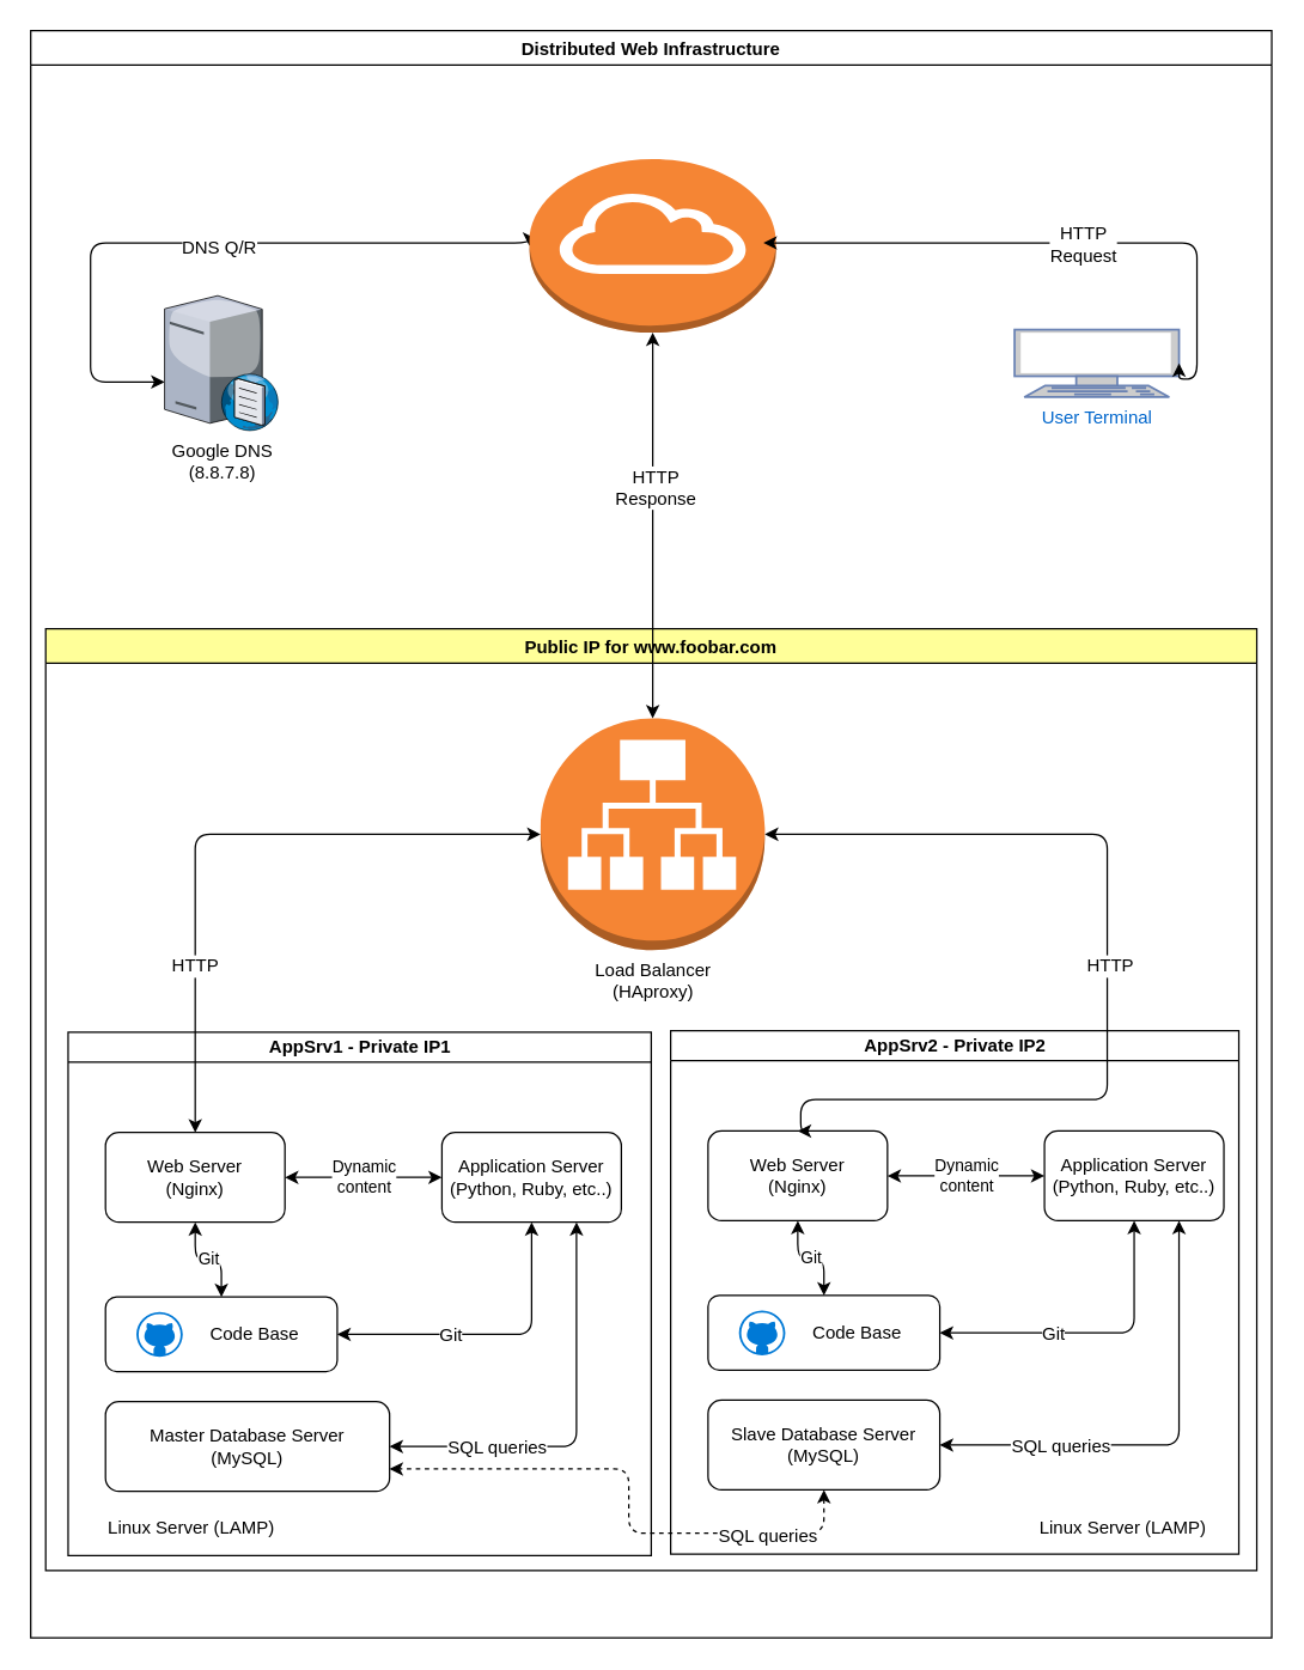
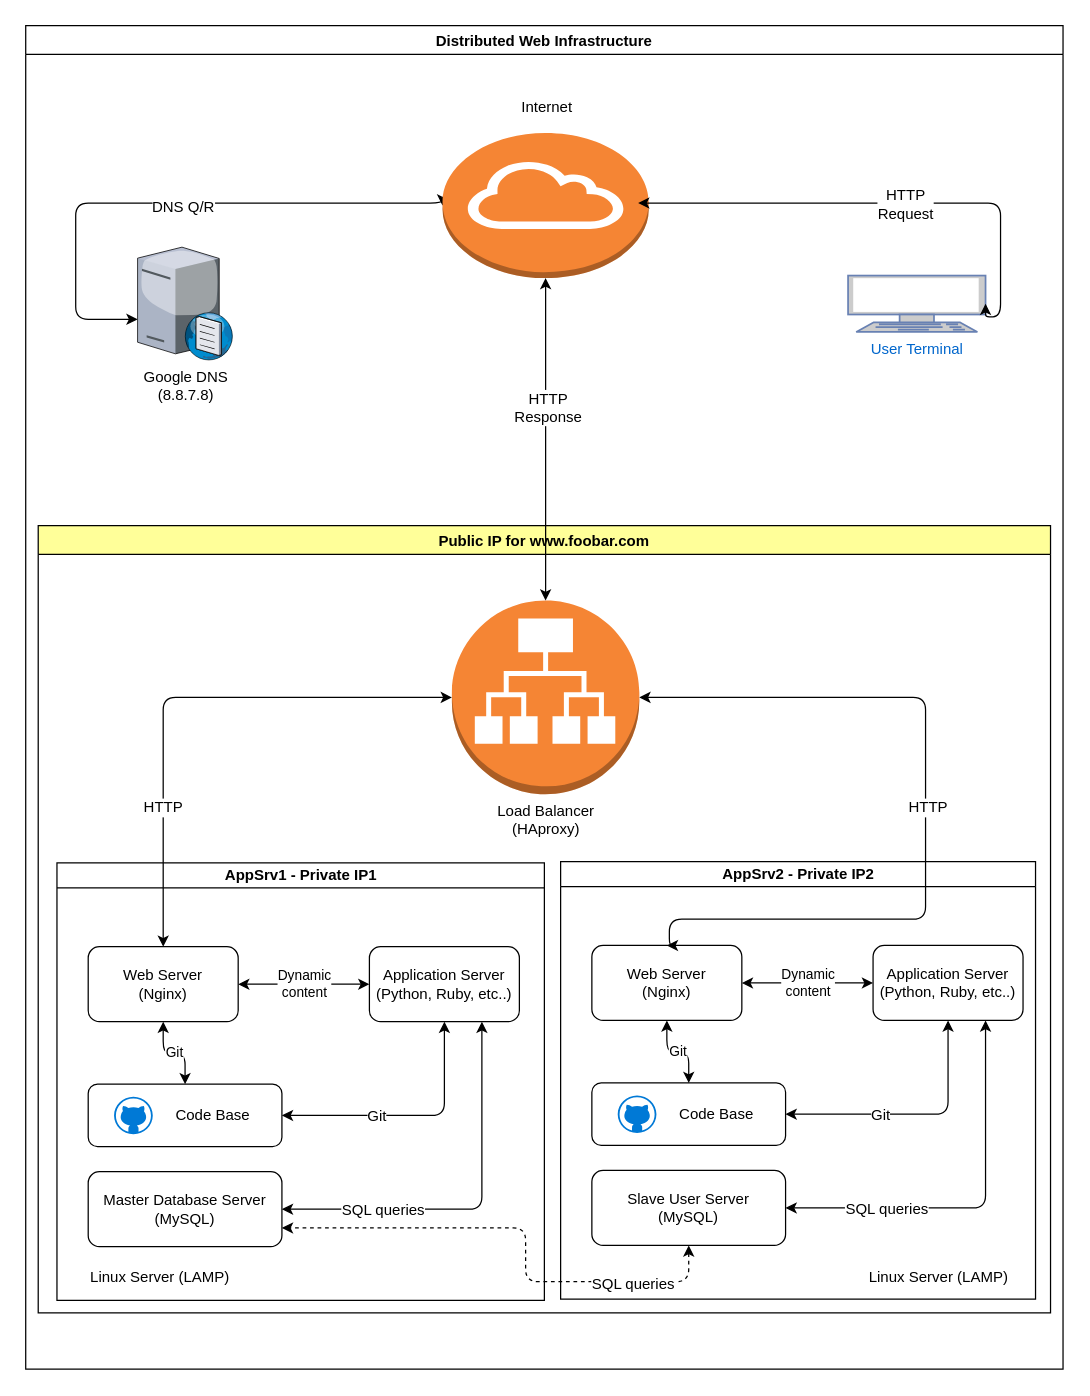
+ <mxCell id="49" value="Internet" style="text;html=1;resizable=0;points=[];autosize=1;align=left;verticalAlign=top;spacingTop=-4;" vertex="1" parent="1"><mxGeometry x="415" y="76" width="60" height="20" as="geometry" /></mxCell>
- <mxCell id="12" value="&lt;div&gt;Slave Database Server&lt;/div&gt;&lt;div&gt;(MySQL)&lt;br&gt;&lt;/div&gt;" style="rounded=1;whiteSpace=wrap;html=1;" parent="6" vertex="1"><mxGeometry x="25" y="247" width="155" height="60" as="geometry" /></mxCell>
+ <mxCell id="12" value="&lt;div&gt;Slave User Server&lt;/div&gt;&lt;div&gt;(MySQL)&lt;br&gt;&lt;/div&gt;" style="rounded=1;whiteSpace=wrap;html=1;" parent="6" vertex="1"><mxGeometry x="25" y="247" width="155" height="60" as="geometry" /></mxCell>
- <mxCell id="27" value="&lt;div&gt;Master Database Server&lt;/div&gt;&lt;div&gt;(MySQL)&lt;br&gt;&lt;/div&gt;" style="rounded=1;whiteSpace=wrap;html=1;" vertex="1" parent="21"><mxGeometry x="25" y="247" width="190" height="60" as="geometry" /></mxCell>
+ <mxCell id="27" value="&lt;div&gt;Master Database Server&lt;/div&gt;&lt;div&gt;(MySQL)&lt;br&gt;&lt;/div&gt;" style="rounded=1;whiteSpace=wrap;html=1;" vertex="1" parent="21"><mxGeometry x="25" y="247" width="155" height="60" as="geometry" /></mxCell>
